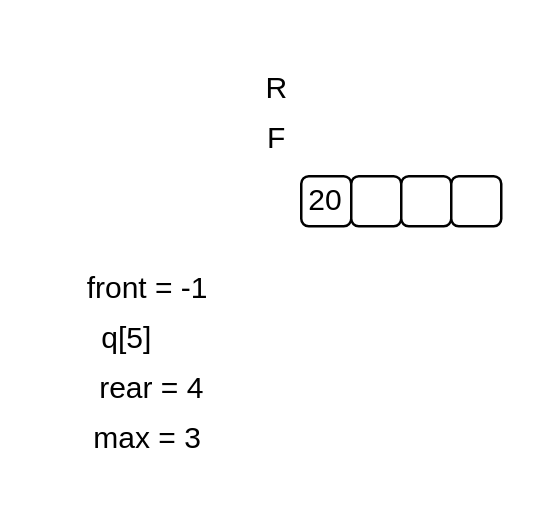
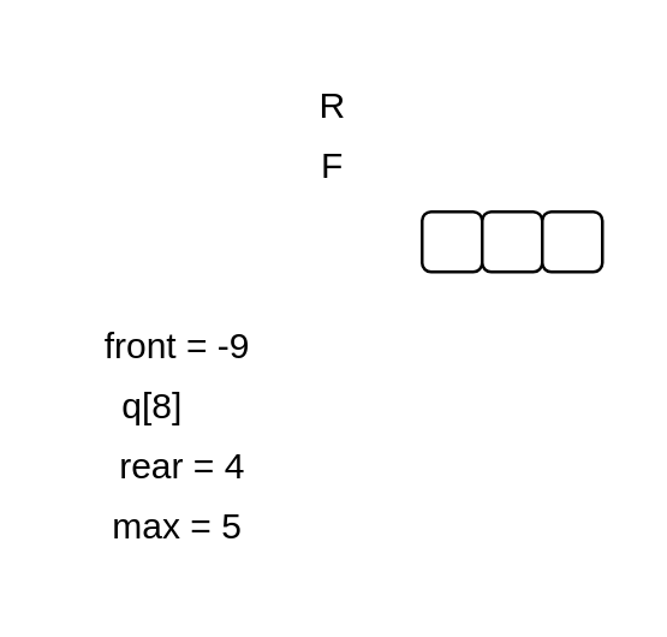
- <mxCell id="2" value="20" style="rounded=1;whiteSpace=wrap;html=1;" parent="1" vertex="1"><mxGeometry x="120" y="70" width="20" height="20" as="geometry" /></mxCell>
- <mxCell id="8" value="front = -1&amp;nbsp;" style="text;html=1;align=center;verticalAlign=middle;resizable=0;points=[];autosize=1;strokeColor=none;fillColor=none;" parent="1" vertex="1"><mxGeometry x="20" y="100" width="80" height="30" as="geometry" /></mxCell>
+ <mxCell id="8" value="front = -9&amp;nbsp;" style="text;html=1;align=center;verticalAlign=middle;resizable=0;points=[];autosize=1;strokeColor=none;fillColor=none;" parent="1" vertex="1"><mxGeometry x="20" y="100" width="80" height="30" as="geometry" /></mxCell>
- <mxCell id="6" value="q[5]" style="text;html=1;align=center;verticalAlign=middle;resizable=0;points=[];autosize=1;strokeColor=none;fillColor=none;" parent="1" vertex="1"><mxGeometry x="30" y="120" width="40" height="30" as="geometry" /></mxCell>
+ <mxCell id="6" value="q[8]" style="text;html=1;align=center;verticalAlign=middle;resizable=0;points=[];autosize=1;strokeColor=none;fillColor=none;" parent="1" vertex="1"><mxGeometry x="30" y="120" width="40" height="30" as="geometry" /></mxCell>
- <mxCell id="9" value="max = 3&amp;nbsp;" style="text;html=1;align=center;verticalAlign=middle;resizable=0;points=[];autosize=1;strokeColor=none;fillColor=none;" parent="1" vertex="1"><mxGeometry x="25" y="160" width="70" height="30" as="geometry" /></mxCell>
+ <mxCell id="9" value="max = 5&amp;nbsp;" style="text;html=1;align=center;verticalAlign=middle;resizable=0;points=[];autosize=1;strokeColor=none;fillColor=none;" parent="1" vertex="1"><mxGeometry x="25" y="160" width="70" height="30" as="geometry" /></mxCell>
